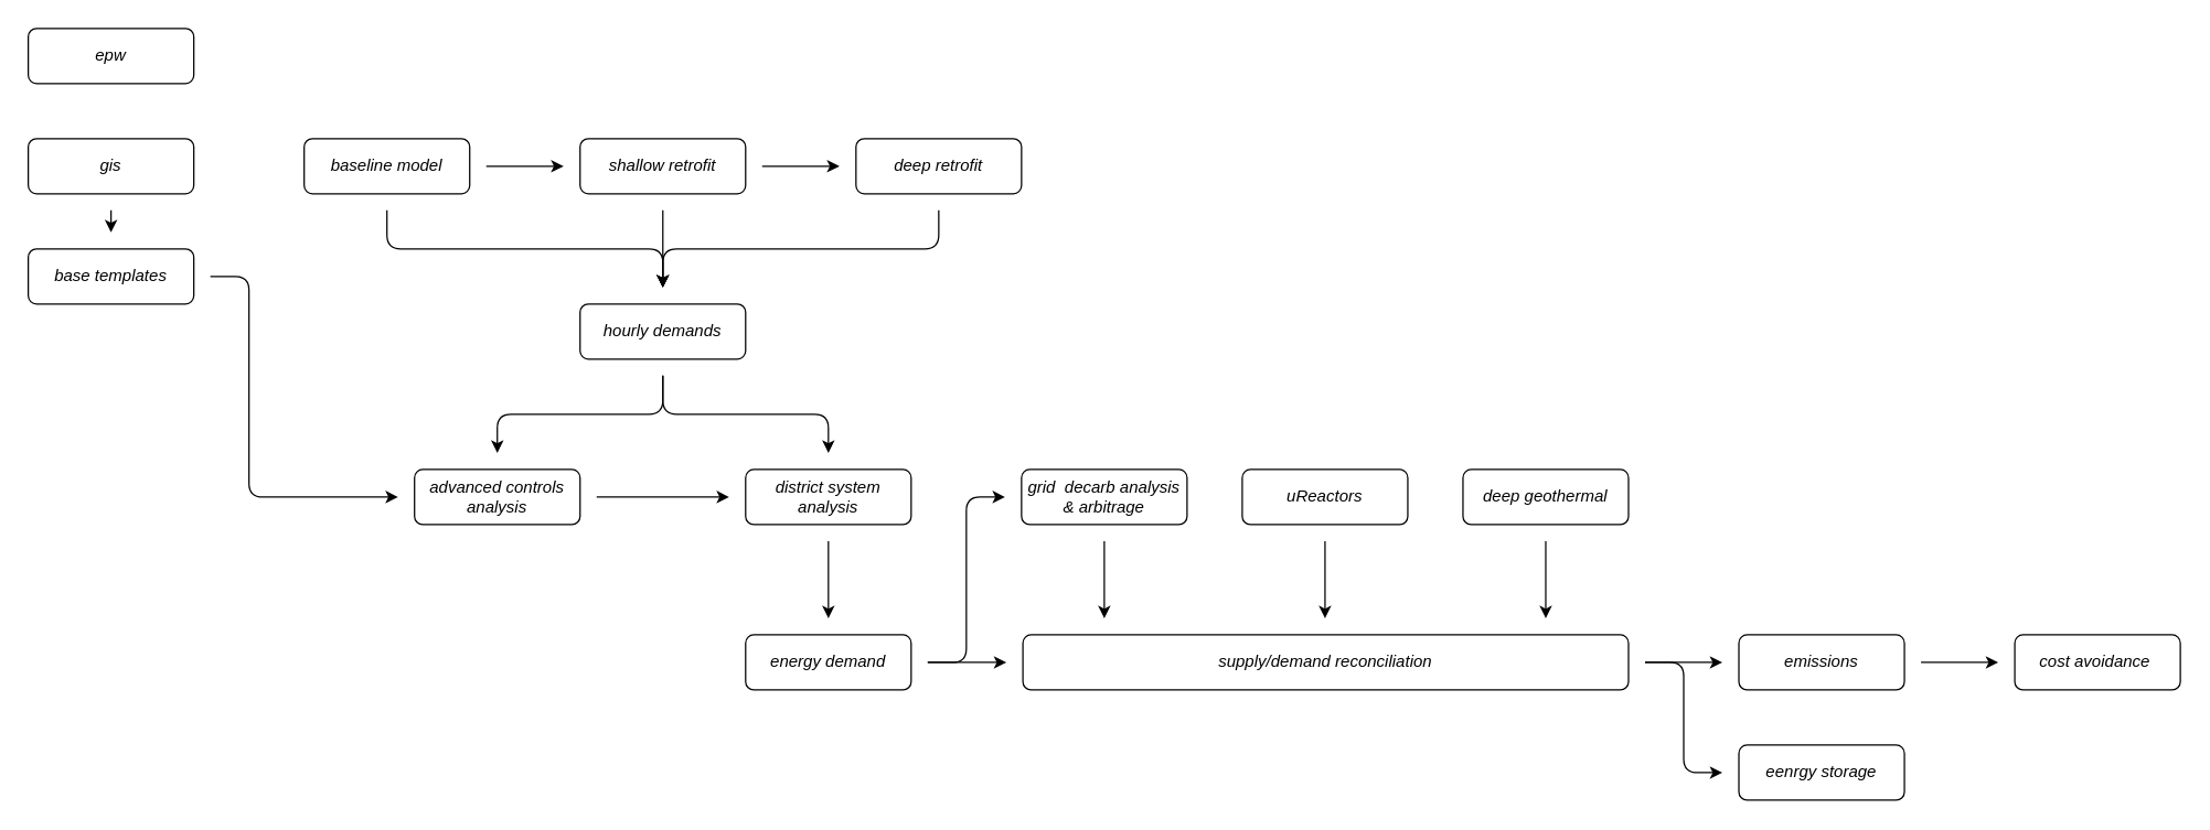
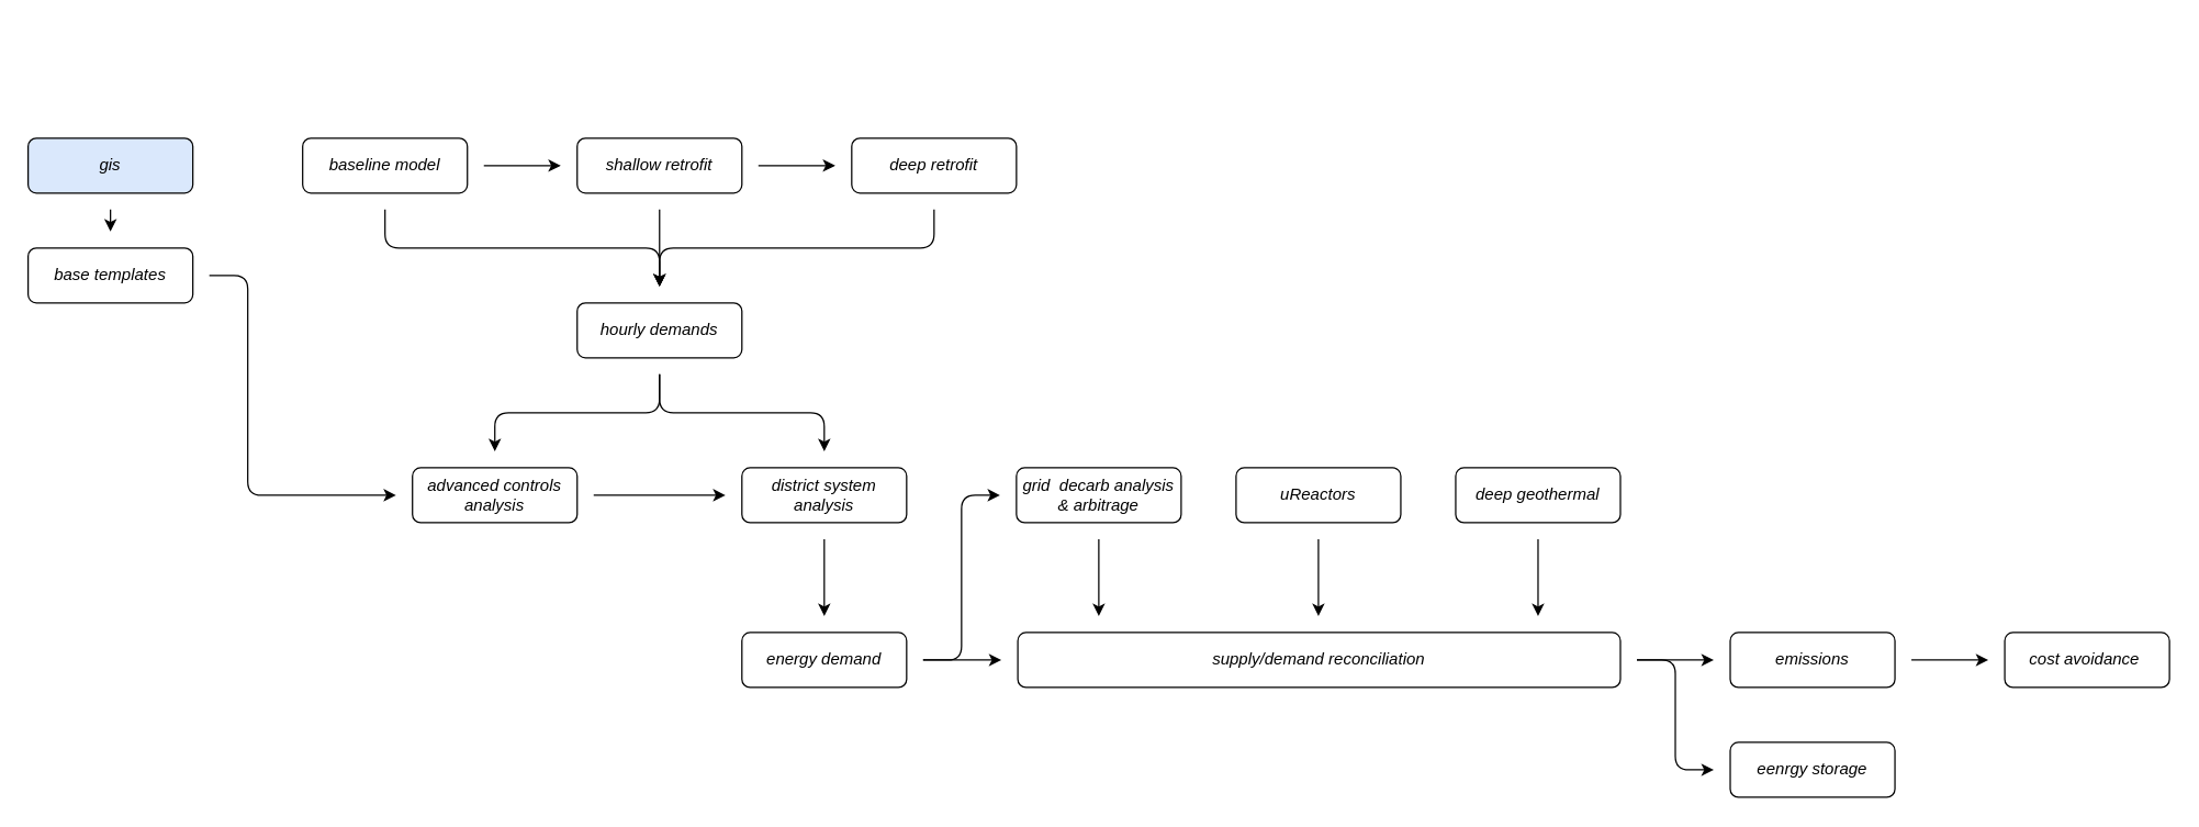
- <mxCell id="2" value="epw" style="rounded=1;whiteSpace=wrap;html=1;perimeterSpacing=12;fontStyle=2" vertex="1" parent="1"><mxGeometry width="120" height="40" as="geometry" x="20" y="20" /></mxCell>
- <mxCell id="4" value="gis" style="rounded=1;whiteSpace=wrap;html=1;perimeterSpacing=12;fontStyle=2" vertex="1" parent="1"><mxGeometry y="100" width="120" height="40" as="geometry" x="20" /></mxCell>
+ <mxCell id="4" value="gis" style="rounded=1;whiteSpace=wrap;html=1;perimeterSpacing=12;fontStyle=2;fillColor=#dae8fc;" vertex="1" parent="1"><mxGeometry y="100" width="120" height="40" as="geometry" x="20" /></mxCell>
